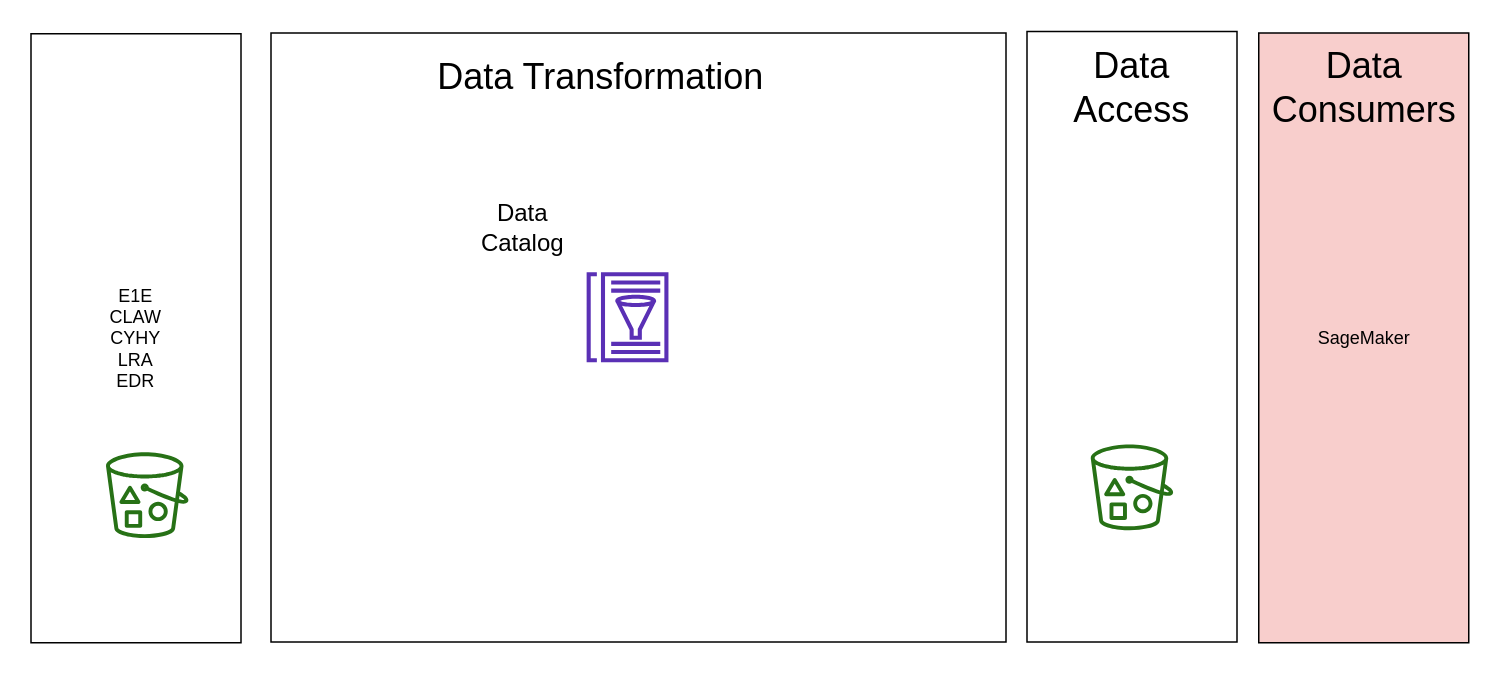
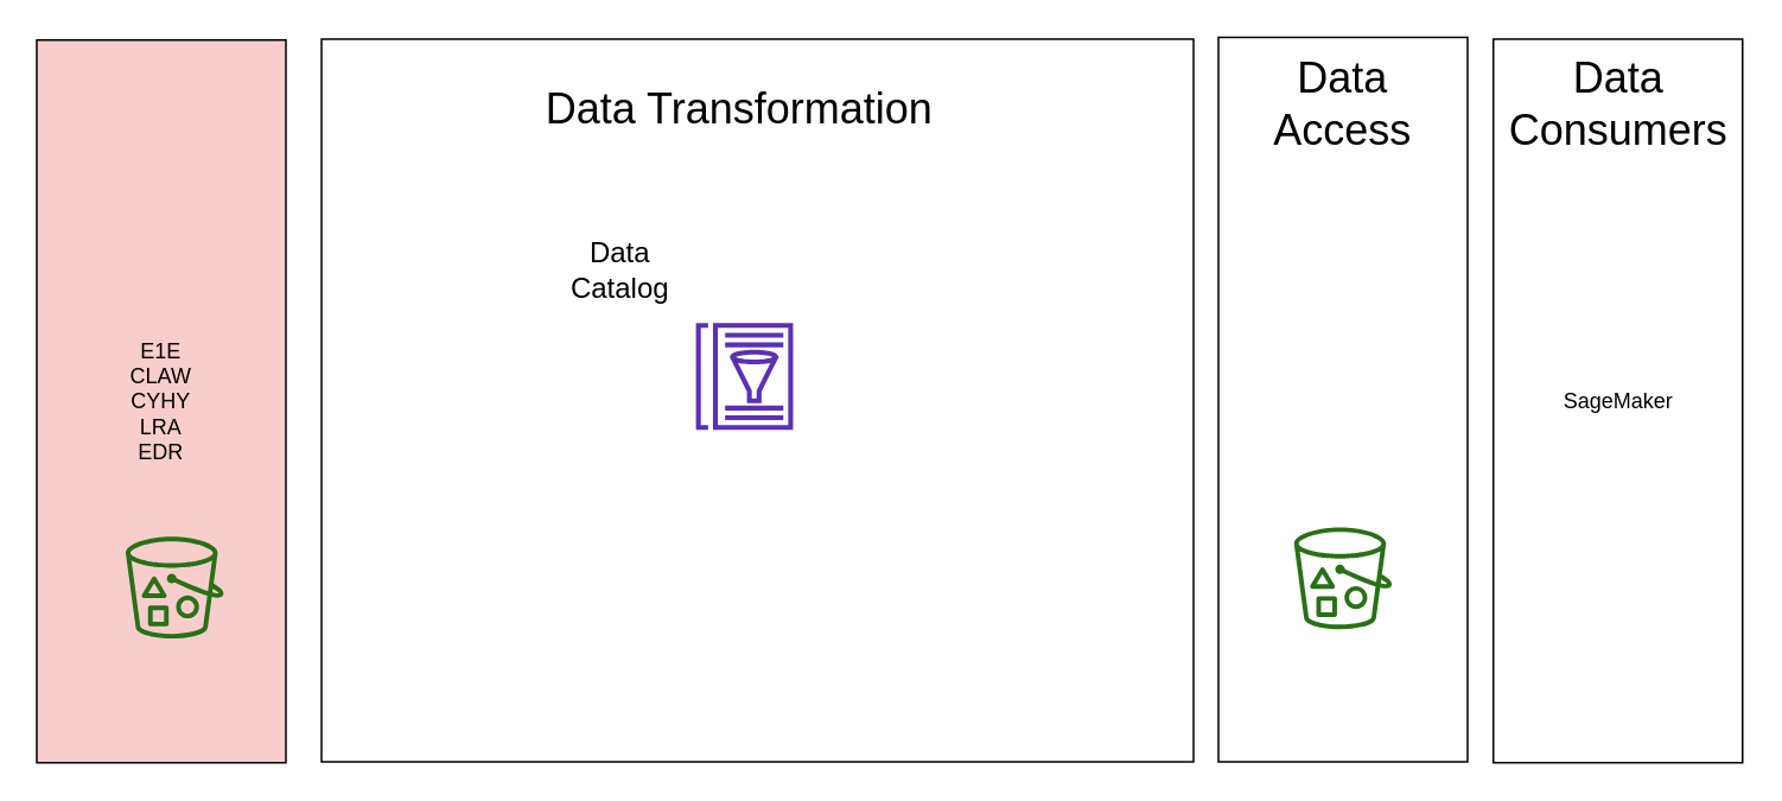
- <mxCell id="5" value="Data Transformation" style="text;html=1;strokeColor=none;fillColor=none;align=center;verticalAlign=middle;whiteSpace=wrap;rounded=0;fontSize=24;" parent="1" vertex="1"><mxGeometry x="270" y="41" width="260" height="20" as="geometry" /></mxCell>
+ <mxCell id="5" value="Data Transformation" style="text;html=1;strokeColor=none;fillColor=none;align=center;verticalAlign=middle;whiteSpace=wrap;rounded=0;fontSize=24;" parent="1" vertex="1"><mxGeometry x="285" y="51" width="260" height="20" as="geometry" /></mxCell>
- <mxCell id="3" value="E1E&lt;br&gt;CLAW&lt;br&gt;CYHY&lt;br&gt;LRA&lt;br&gt;EDR" style="rounded=0;whiteSpace=wrap;html=1;" parent="1" vertex="1"><mxGeometry x="20" y="22" width="140" height="406" as="geometry" /></mxCell>
+ <mxCell id="3" value="E1E&lt;br&gt;CLAW&lt;br&gt;CYHY&lt;br&gt;LRA&lt;br&gt;EDR" style="rounded=0;whiteSpace=wrap;html=1;fillColor=#f8cecc;" parent="1" vertex="1"><mxGeometry x="20" y="22" width="140" height="406" as="geometry" /></mxCell>
- <mxCell id="10" value="SageMaker" style="rounded=0;whiteSpace=wrap;html=1;fillColor=#f8cecc;" parent="1" vertex="1"><mxGeometry x="838.5" y="21.5" width="140" height="406.5" as="geometry" /></mxCell>
+ <mxCell id="10" value="SageMaker" style="rounded=0;whiteSpace=wrap;html=1;" parent="1" vertex="1"><mxGeometry x="838.5" y="21.5" width="140" height="406.5" as="geometry" /></mxCell>
